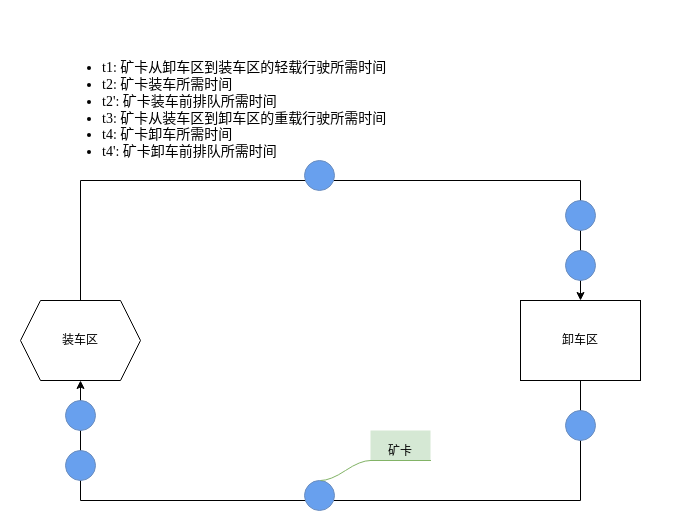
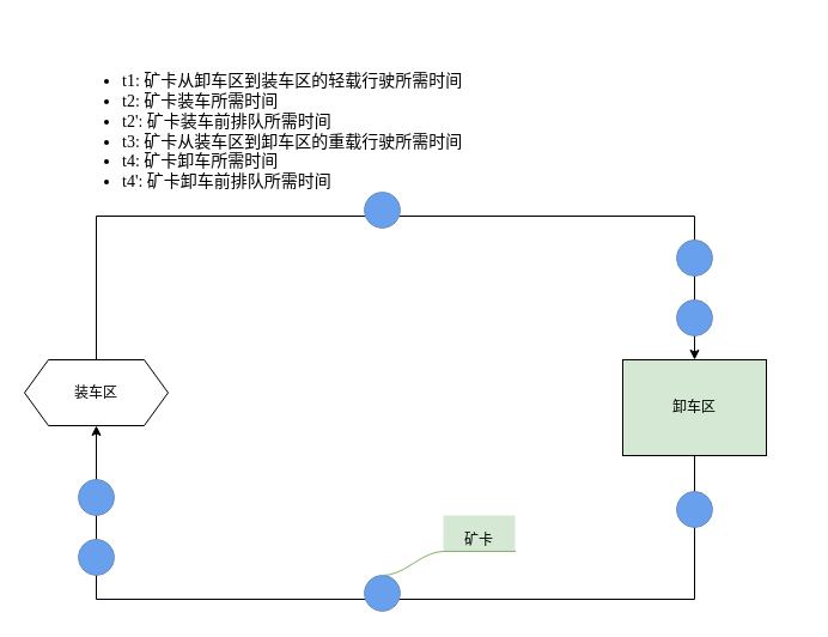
- <mxCell id="3" value="装车区" style="shape=hexagon;perimeter=hexagonPerimeter2;whiteSpace=wrap;html=1;fixedSize=1;movable=0;resizable=0;rotatable=0;deletable=0;editable=0;locked=1;connectable=0;container=0;" vertex="1" parent="1"><mxGeometry x="20" y="300" width="120" height="80" as="geometry" /></mxCell>
+ <mxCell id="3" value="装车区" style="shape=hexagon;perimeter=hexagonPerimeter2;whiteSpace=wrap;html=1;fixedSize=1;movable=0;resizable=0;rotatable=0;deletable=0;editable=0;locked=1;connectable=0;container=0;" vertex="1" parent="1"><mxGeometry x="20" y="300" width="120" height="55" as="geometry" /></mxCell>
- <mxCell id="5" value="卸车区" style="rounded=0;whiteSpace=wrap;html=1;movable=0;resizable=0;rotatable=0;deletable=0;editable=0;locked=1;connectable=0;container=0;" vertex="1" parent="1"><mxGeometry x="520" y="300" width="120" height="80" as="geometry" /></mxCell>
+ <mxCell id="5" value="卸车区" style="rounded=0;whiteSpace=wrap;html=1;movable=0;resizable=0;rotatable=0;deletable=0;editable=0;locked=1;connectable=0;container=0;fillColor=#d5e8d4;" vertex="1" parent="1"><mxGeometry x="520" y="300" width="120" height="80" as="geometry" /></mxCell>
